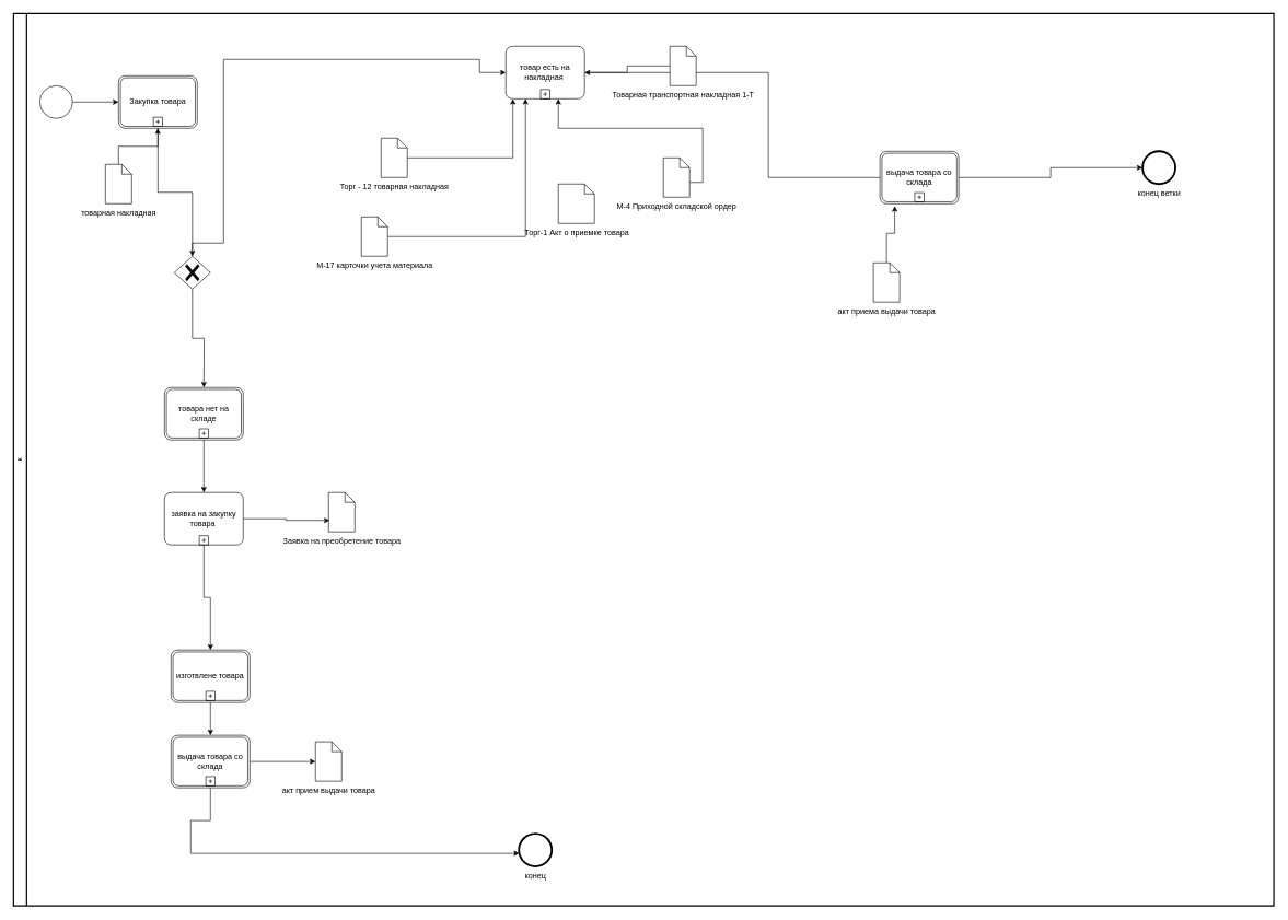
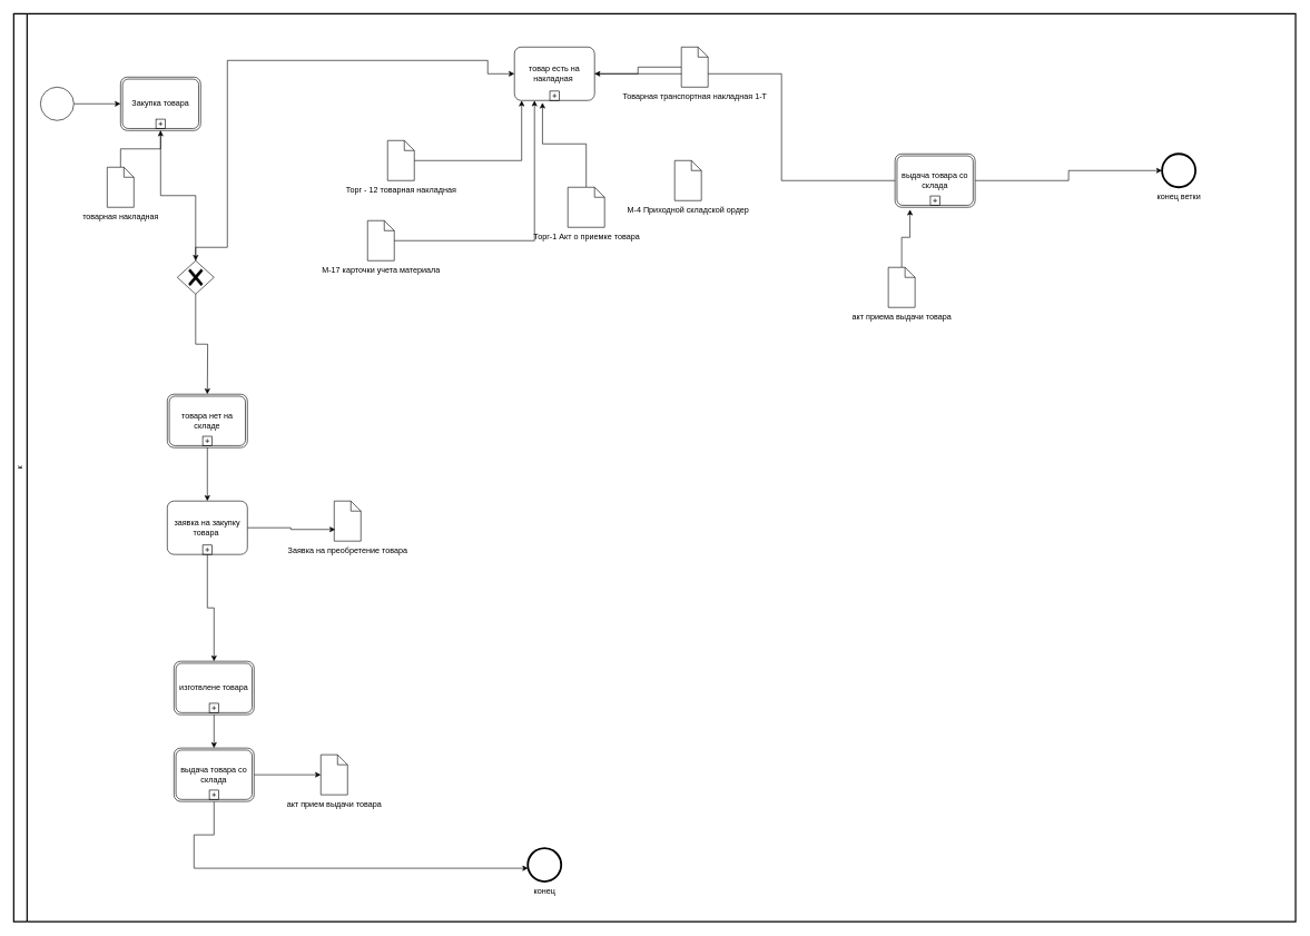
+ <mxCell id="12" style="edgeStyle=orthogonalEdgeStyle;rounded=0;orthogonalLoop=1;jettySize=auto;html=1;entryX=0.35;entryY=1.042;entryDx=0;entryDy=0;entryPerimeter=0;" edge="1" parent="2" source="13" target="9"><mxGeometry relative="1" as="geometry" /></mxCell>
- <mxCell id="18" style="edgeStyle=orthogonalEdgeStyle;rounded=0;orthogonalLoop=1;jettySize=auto;html=1;exitX=0;exitY=0;exitDx=40;exitDy=37.5;exitPerimeter=0;entryX=0.667;entryY=1;entryDx=0;entryDy=0;entryPerimeter=0;" edge="1" parent="2" source="19" target="9"><mxGeometry relative="1" as="geometry" /></mxCell>
